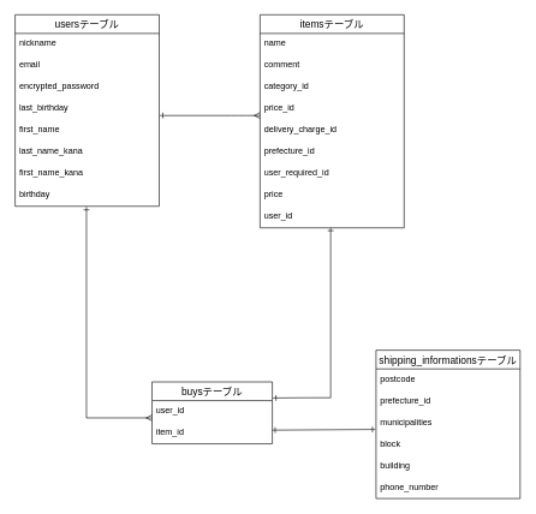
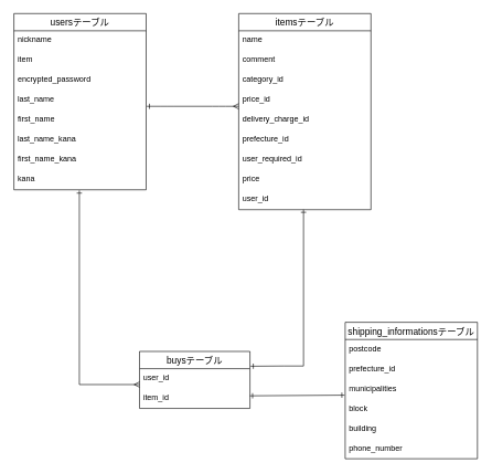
- <mxCell id="4" value="email" style="text;strokeColor=none;fillColor=none;spacingLeft=4;spacingRight=4;overflow=hidden;rotatable=0;points=[[0,0.5],[1,0.5]];portConstraint=eastwest;fontSize=12;" parent="2" vertex="1"><mxGeometry y="56" width="200" height="30" as="geometry" /></mxCell>
+ <mxCell id="4" value="item" style="text;strokeColor=none;fillColor=none;spacingLeft=4;spacingRight=4;overflow=hidden;rotatable=0;points=[[0,0.5],[1,0.5]];portConstraint=eastwest;fontSize=12;" parent="2" vertex="1"><mxGeometry y="56" width="200" height="30" as="geometry" /></mxCell>
- <mxCell id="6" value="last_birthday" style="text;strokeColor=none;fillColor=none;spacingLeft=4;spacingRight=4;overflow=hidden;rotatable=0;points=[[0,0.5],[1,0.5]];portConstraint=eastwest;fontSize=12;" parent="2" vertex="1"><mxGeometry y="116" width="200" height="30" as="geometry" /></mxCell>
+ <mxCell id="6" value="last_name" style="text;strokeColor=none;fillColor=none;spacingLeft=4;spacingRight=4;overflow=hidden;rotatable=0;points=[[0,0.5],[1,0.5]];portConstraint=eastwest;fontSize=12;" parent="2" vertex="1"><mxGeometry y="116" width="200" height="30" as="geometry" /></mxCell>
- <mxCell id="10" value="birthday" style="text;strokeColor=none;fillColor=none;spacingLeft=4;spacingRight=4;overflow=hidden;rotatable=0;points=[[0,0.5],[1,0.5]];portConstraint=eastwest;fontSize=12;" parent="2" vertex="1"><mxGeometry y="236" width="200" height="30" as="geometry" /></mxCell>
+ <mxCell id="10" value="kana" style="text;strokeColor=none;fillColor=none;spacingLeft=4;spacingRight=4;overflow=hidden;rotatable=0;points=[[0,0.5],[1,0.5]];portConstraint=eastwest;fontSize=12;" parent="2" vertex="1"><mxGeometry y="236" width="200" height="30" as="geometry" /></mxCell>
